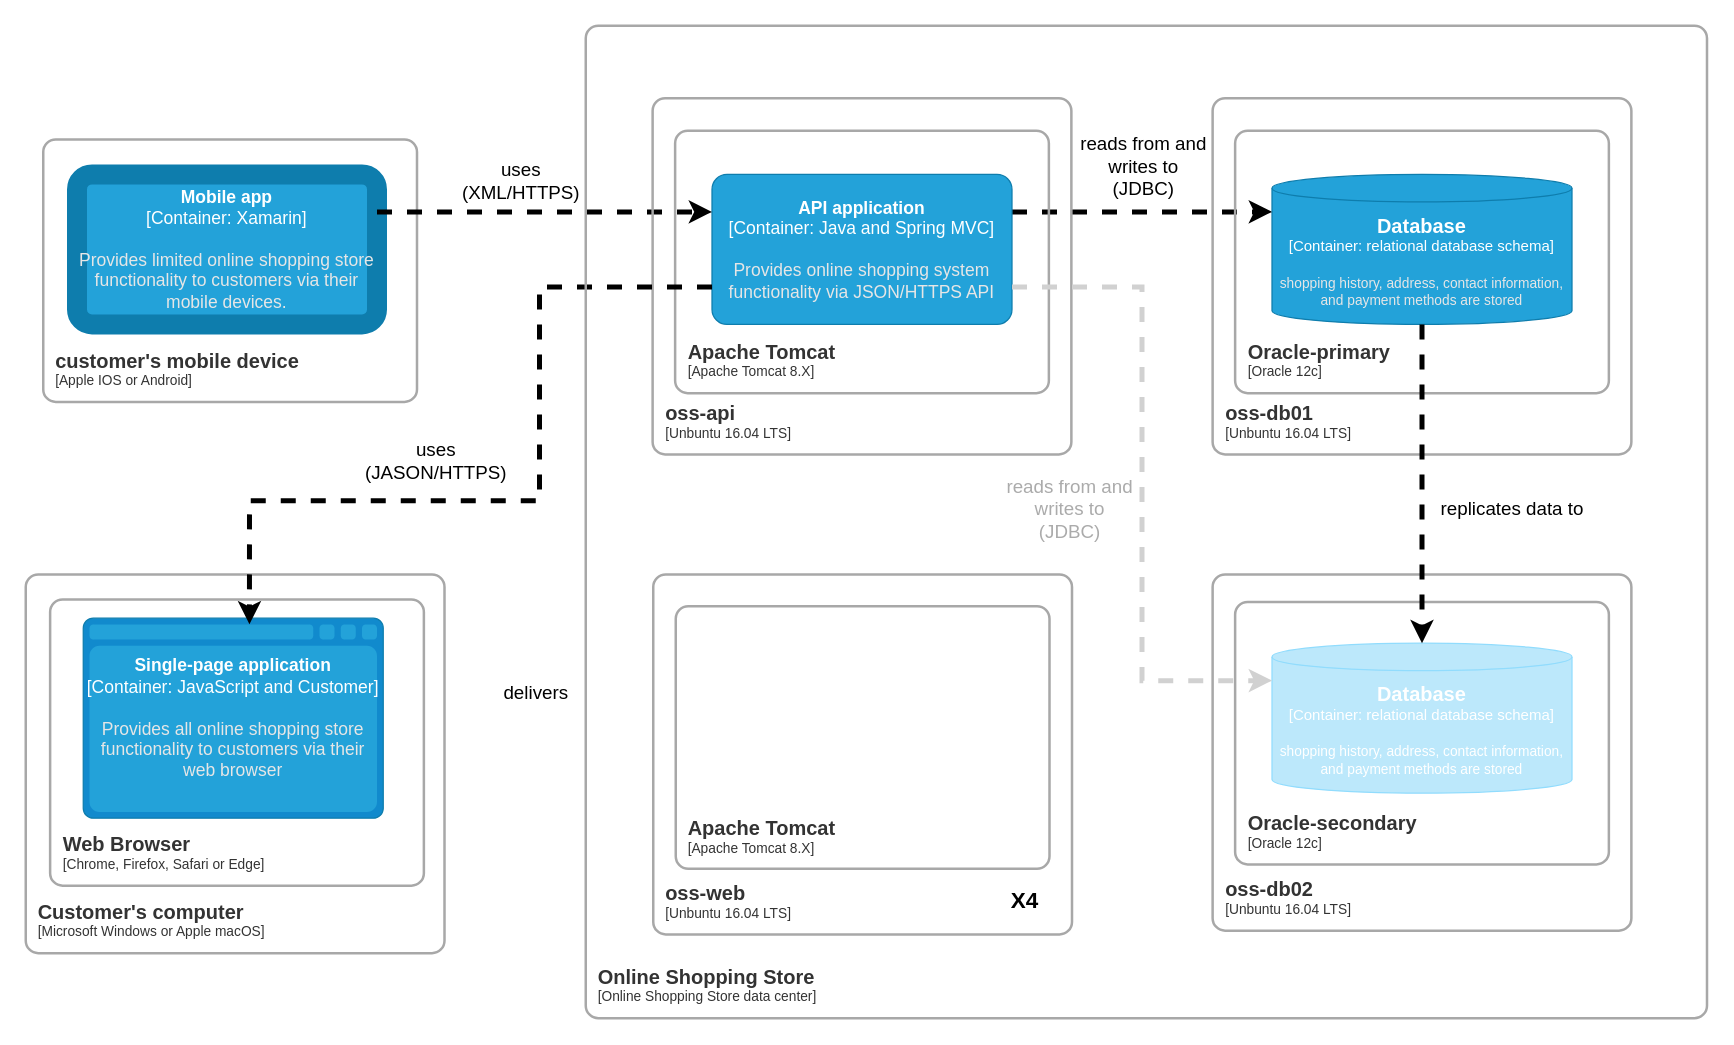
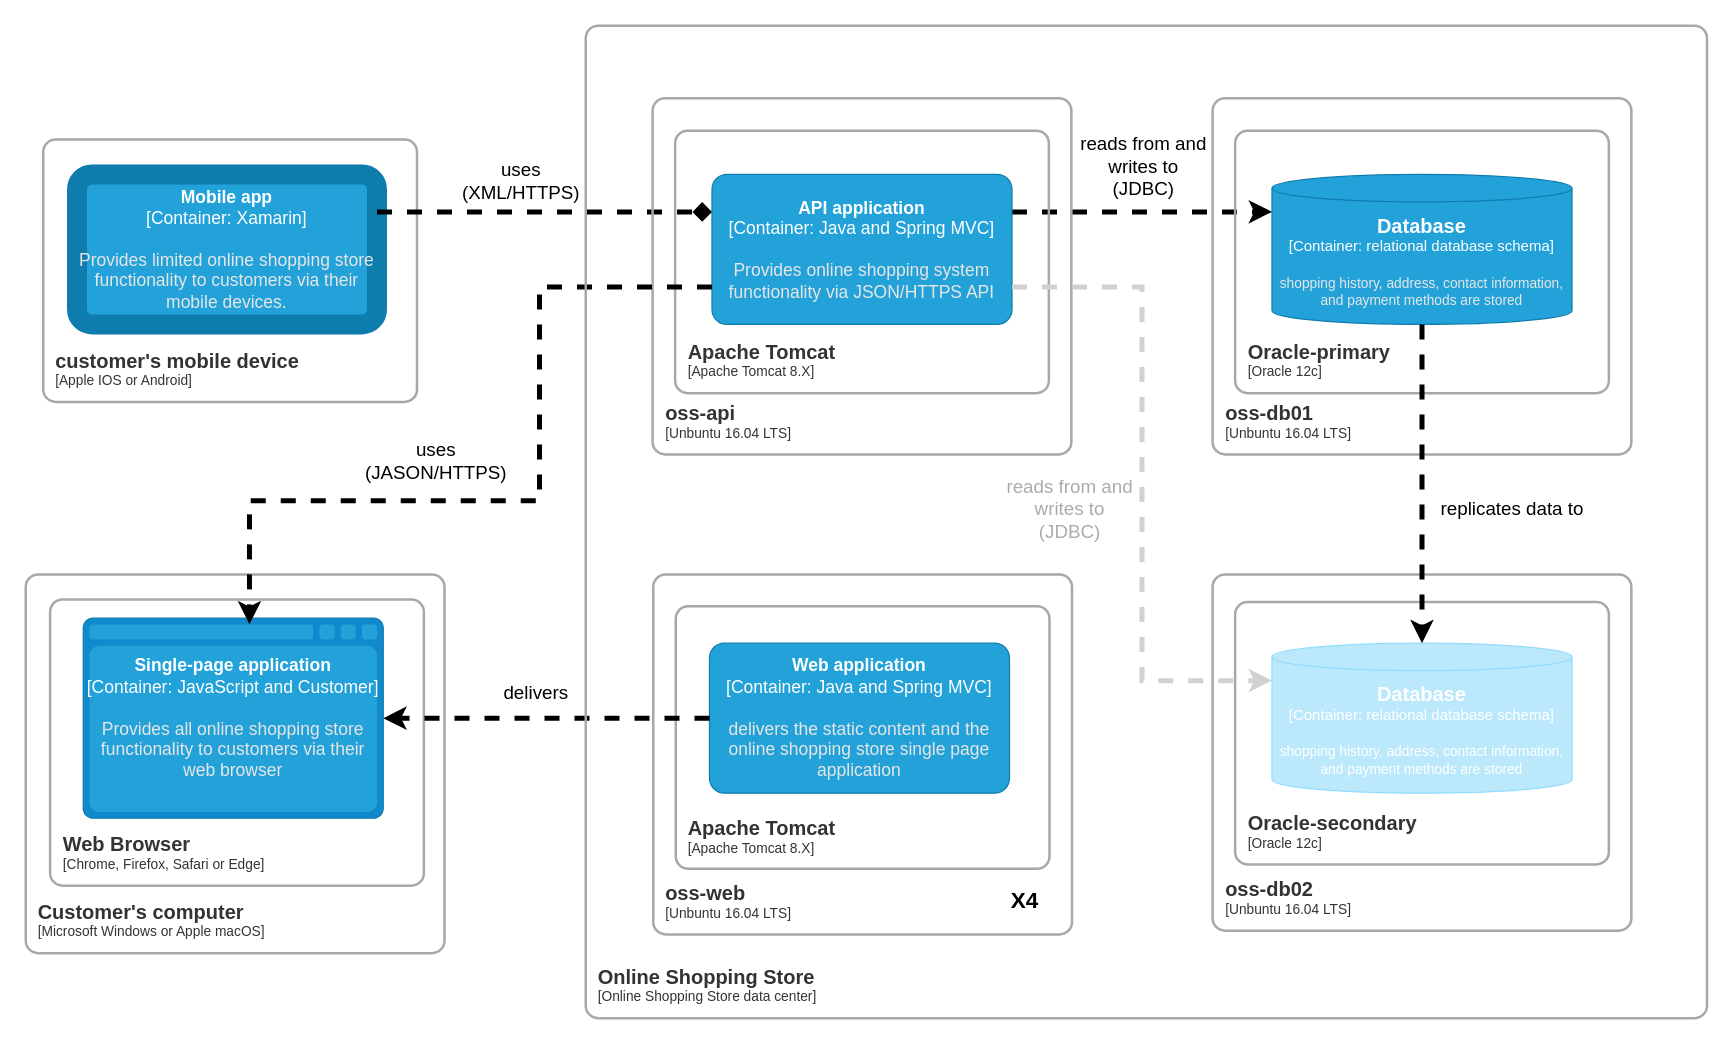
- <mxCell id="15" style="edgeStyle=orthogonalEdgeStyle;rounded=0;orthogonalLoop=1;jettySize=auto;html=1;exitX=1;exitY=0.25;exitDx=0;exitDy=0;exitPerimeter=0;entryX=0;entryY=0.25;entryDx=0;entryDy=0;entryPerimeter=0;dashed=1;strokeWidth=4;" edge="1" parent="1" source="5" target="13"><mxGeometry relative="1" as="geometry" /></mxCell>
+ <mxCell id="15" style="edgeStyle=orthogonalEdgeStyle;rounded=0;orthogonalLoop=1;jettySize=auto;html=1;exitX=1;exitY=0.25;exitDx=0;exitDy=0;exitPerimeter=0;entryX=0;entryY=0.25;entryDx=0;entryDy=0;entryPerimeter=0;dashed=1;strokeWidth=4;endArrow=diamond;" edge="1" parent="1" source="5" target="13"><mxGeometry relative="1" as="geometry" /></mxCell>
+ <mxCell id="27" style="edgeStyle=orthogonalEdgeStyle;rounded=0;orthogonalLoop=1;jettySize=auto;html=1;exitX=0;exitY=0.5;exitDx=0;exitDy=0;exitPerimeter=0;entryX=1;entryY=0.5;entryDx=0;entryDy=0;entryPerimeter=0;strokeWidth=4;dashed=1;" edge="1" parent="1" source="3" target="4"><mxGeometry relative="1" as="geometry" /></mxCell>
+ <mxCell id="3" value="&lt;font style=&quot;font-size: 14px;&quot;&gt;&lt;b style=&quot;font-size: 14px;&quot;&gt;Web application&lt;/b&gt;&lt;/font&gt;&lt;div style=&quot;font-size: 14px;&quot;&gt;[Container: Java and Spring MVC]&lt;/div&gt;&lt;br style=&quot;font-size: 14px;&quot;&gt;&lt;div style=&quot;font-size: 14px;&quot;&gt;&lt;font style=&quot;font-size: 14px;&quot;&gt;&lt;font color=&quot;#E6E6E6&quot; style=&quot;font-size: 14px;&quot;&gt;delivers the static content and the online shopping store single page application&lt;/font&gt;&lt;/font&gt;&lt;/div&gt;" style="rounded=1;whiteSpace=wrap;html=1;fontSize=14;labelBackgroundColor=none;fillColor=#23A2D9;fontColor=#ffffff;align=center;arcSize=10;strokeColor=#0E7DAD;metaEdit=1;resizable=0;points=[[0.25,0,0],[0.5,0,0],[0.75,0,0],[1,0.25,0],[1,0.5,0],[1,0.75,0],[0.75,1,0],[0.5,1,0],[0.25,1,0],[0,0.75,0],[0,0.5,0],[0,0.25,0]];" vertex="1" parent="1"><mxGeometry x="567" y="514" width="240" height="120" as="geometry" /></mxCell>
